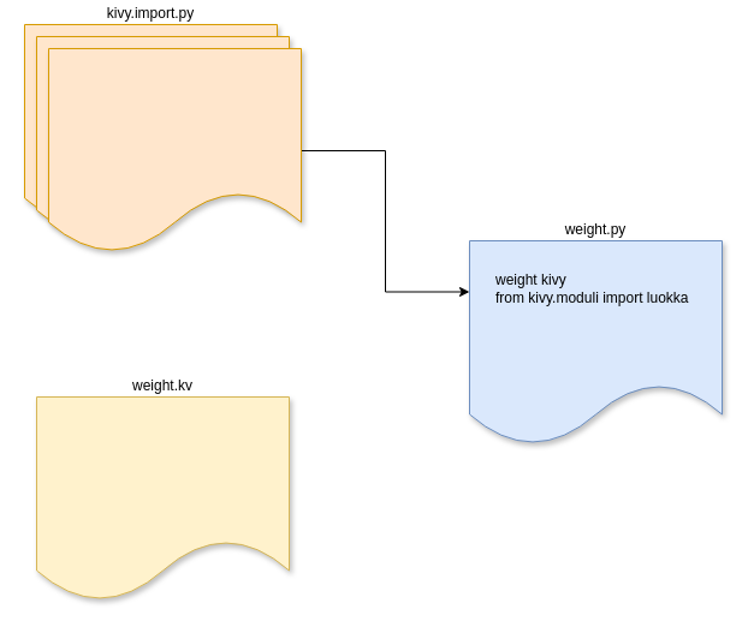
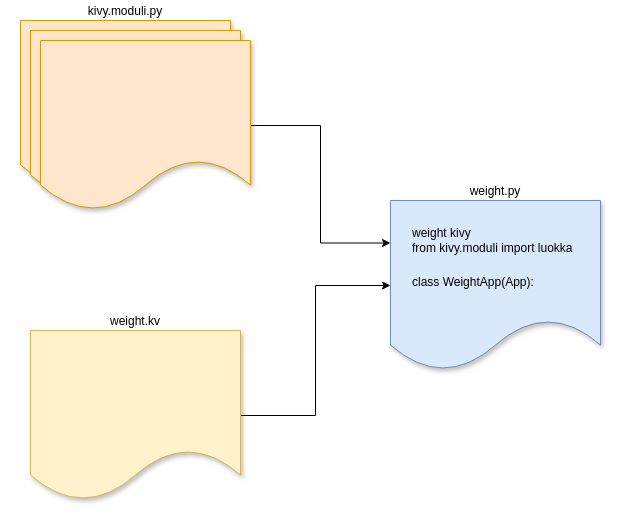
- <mxCell id="5" value="kivy.import.py" style="shape=document;whiteSpace=wrap;html=1;boundedLbl=1;labelPosition=center;verticalLabelPosition=top;align=center;verticalAlign=bottom;fillColor=#ffe6cc;strokeColor=#d79b00;shadow=1;" vertex="1" parent="1"><mxGeometry x="20" y="20" width="210" height="170" as="geometry" /></mxCell>
+ <mxCell id="5" value="kivy.moduli.py" style="shape=document;whiteSpace=wrap;html=1;boundedLbl=1;labelPosition=center;verticalLabelPosition=top;align=center;verticalAlign=bottom;fillColor=#ffe6cc;strokeColor=#d79b00;shadow=1;" vertex="1" parent="1"><mxGeometry x="20" y="20" width="210" height="170" as="geometry" /></mxCell>
+ <mxCell id="9" value="class WeightApp(App):" style="text;html=1;strokeColor=none;fillColor=none;align=left;verticalAlign=middle;whiteSpace=wrap;rounded=0;" vertex="1" parent="1"><mxGeometry x="410" y="267" width="140" height="30" as="geometry" /></mxCell>
+ <mxCell id="3" style="edgeStyle=orthogonalEdgeStyle;rounded=0;orthogonalLoop=1;jettySize=auto;html=1;" edge="1" parent="1" source="4" target="2"><mxGeometry relative="1" as="geometry" /></mxCell>
